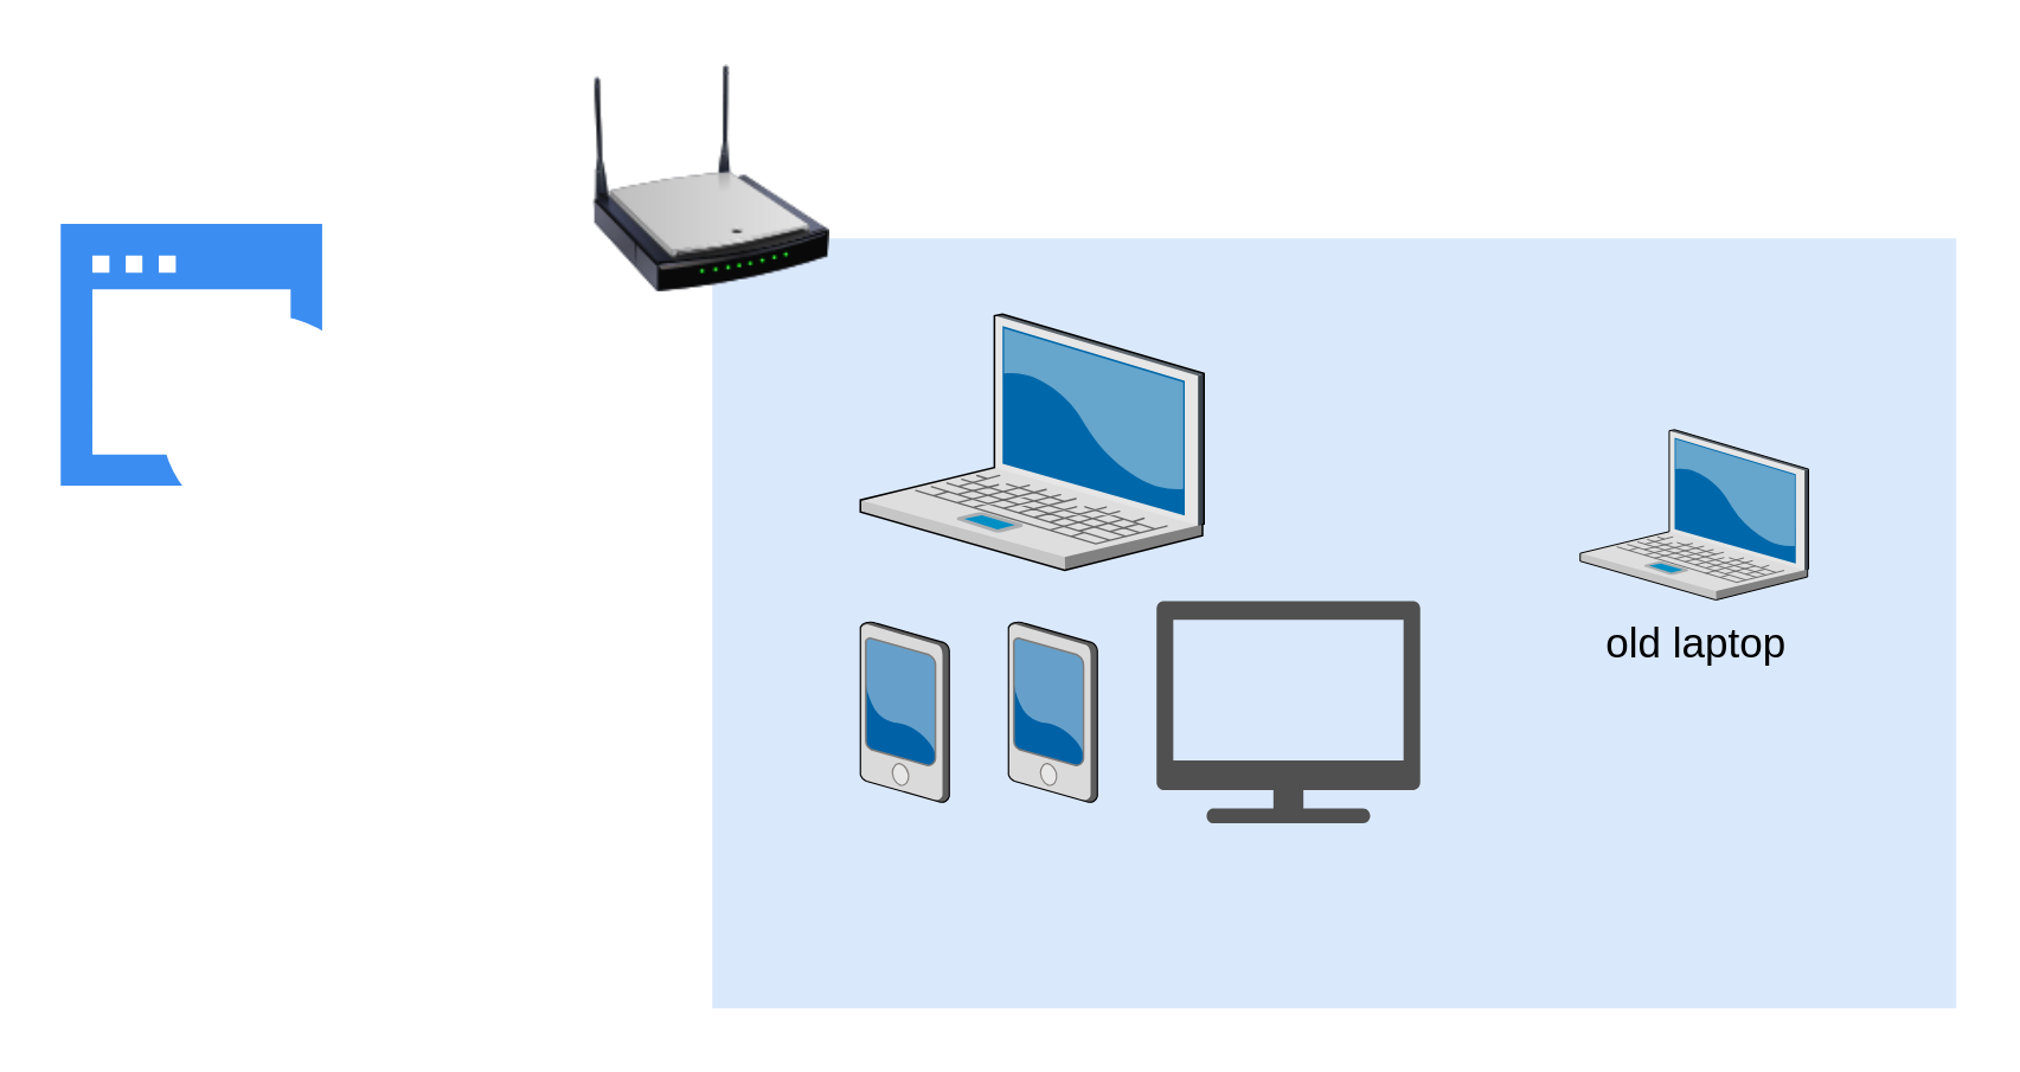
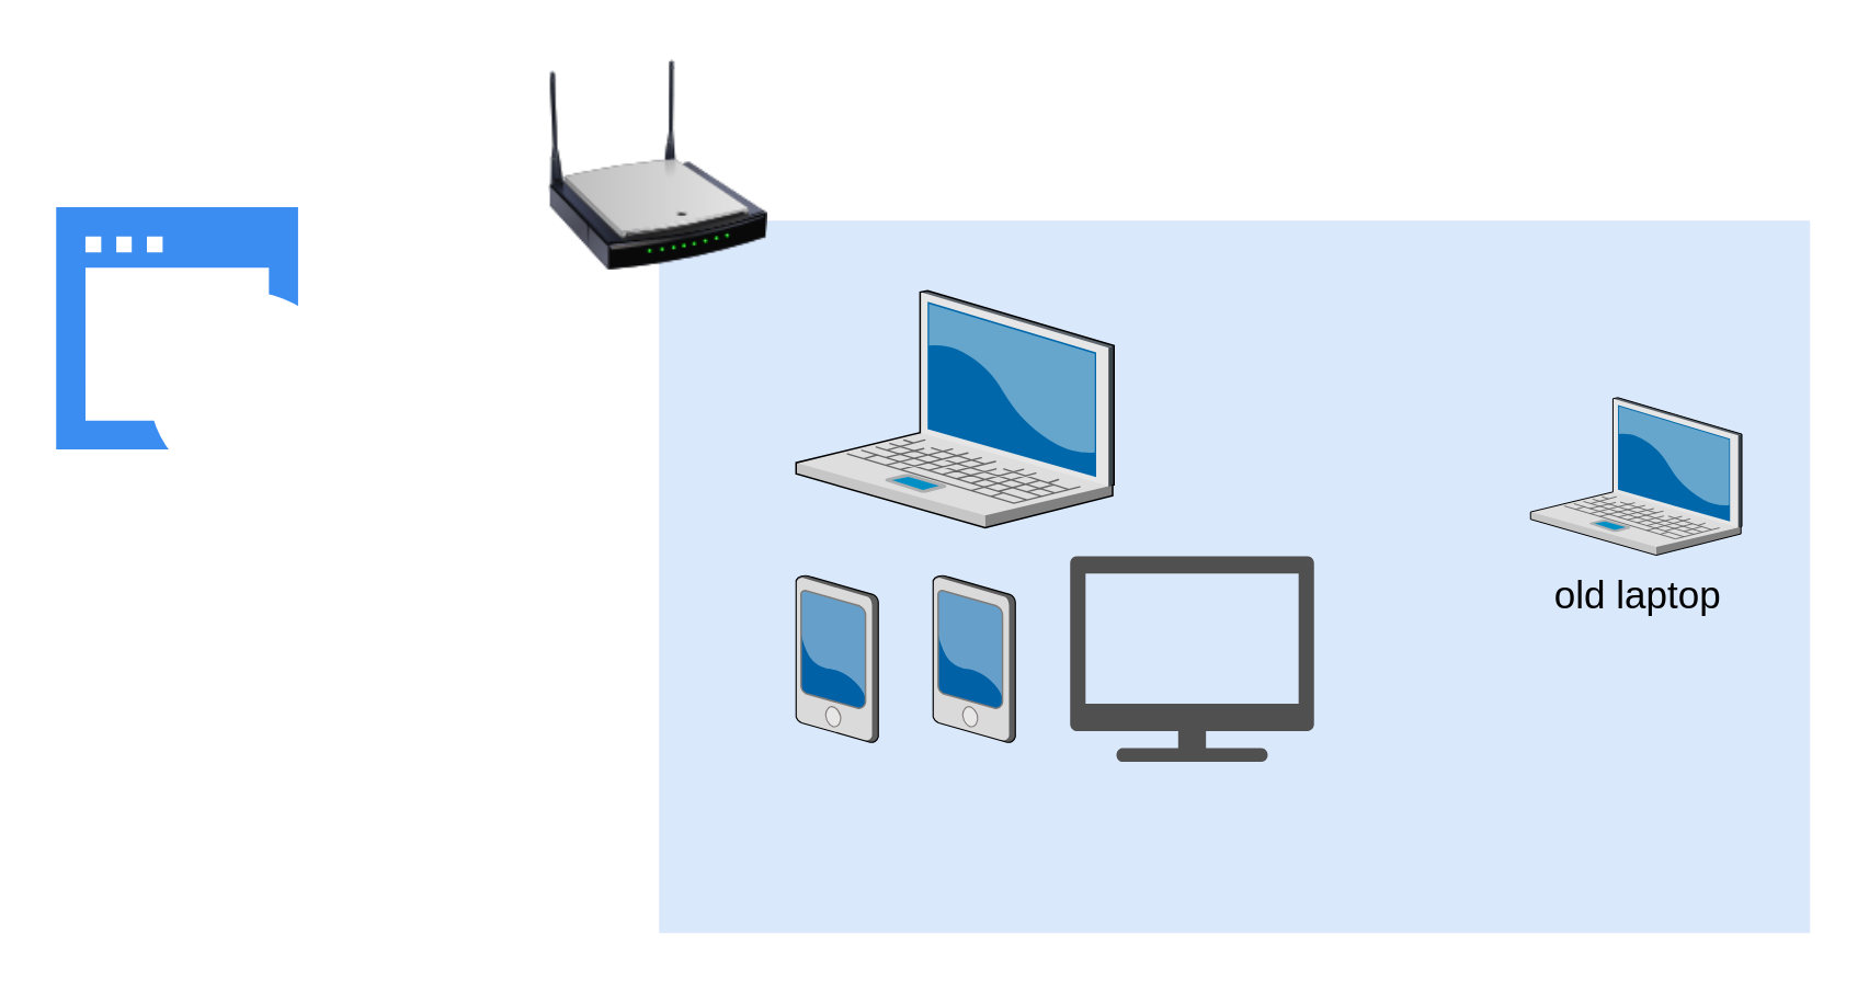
- <mxCell id="8" value="old laptop" style="verticalLabelPosition=bottom;aspect=fixed;html=1;verticalAlign=top;strokeColor=none;shape=mxgraph.citrix.laptop_2;fillColor=#66B2FF;gradientColor=#0066CC;fontSize=14;" vertex="1" parent="1"><mxGeometry x="533" y="144.63" width="77.11" height="57.5" as="geometry" /></mxCell>
+ <mxCell id="8" value="old laptop" style="verticalLabelPosition=bottom;aspect=fixed;html=1;verticalAlign=top;strokeColor=none;shape=mxgraph.citrix.laptop_2;fillColor=#66B2FF;gradientColor=#0066CC;fontSize=14;" vertex="1" parent="1"><mxGeometry x="558" y="144.63" width="77.11" height="57.5" as="geometry" /></mxCell>
